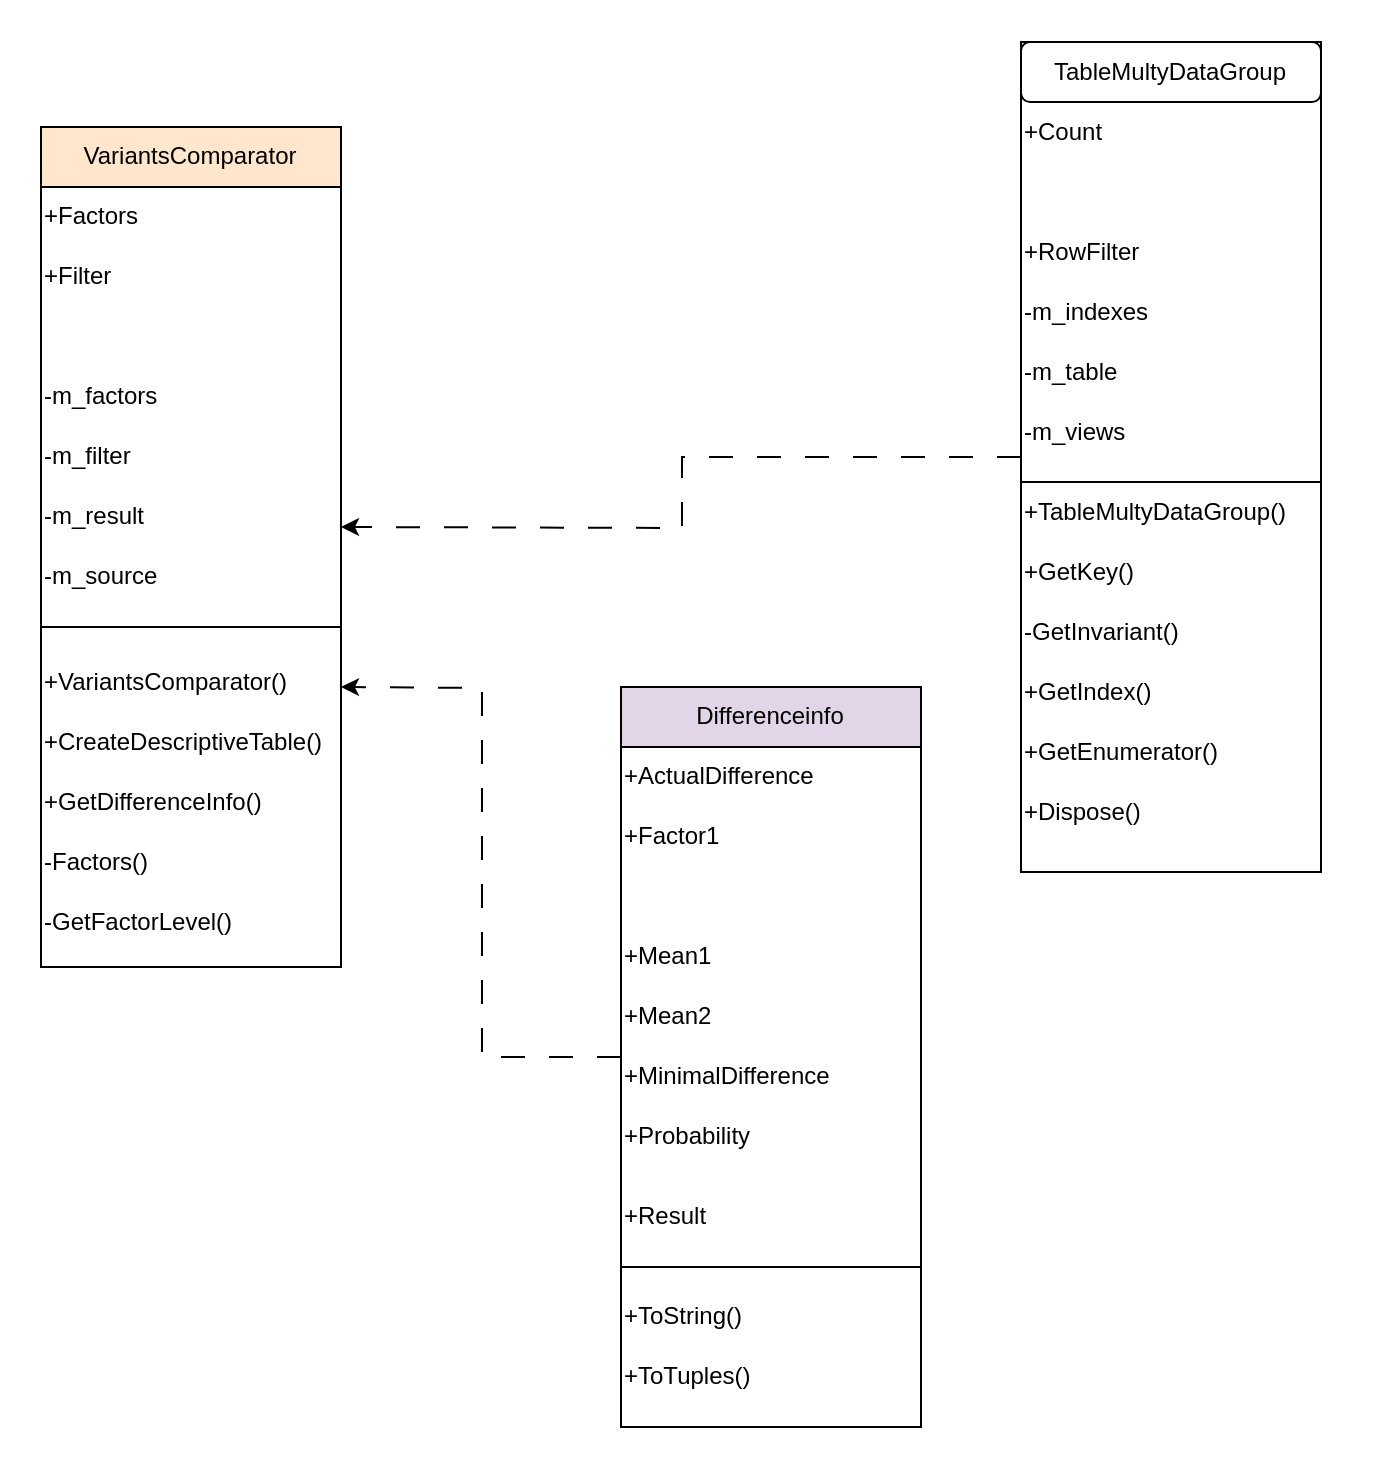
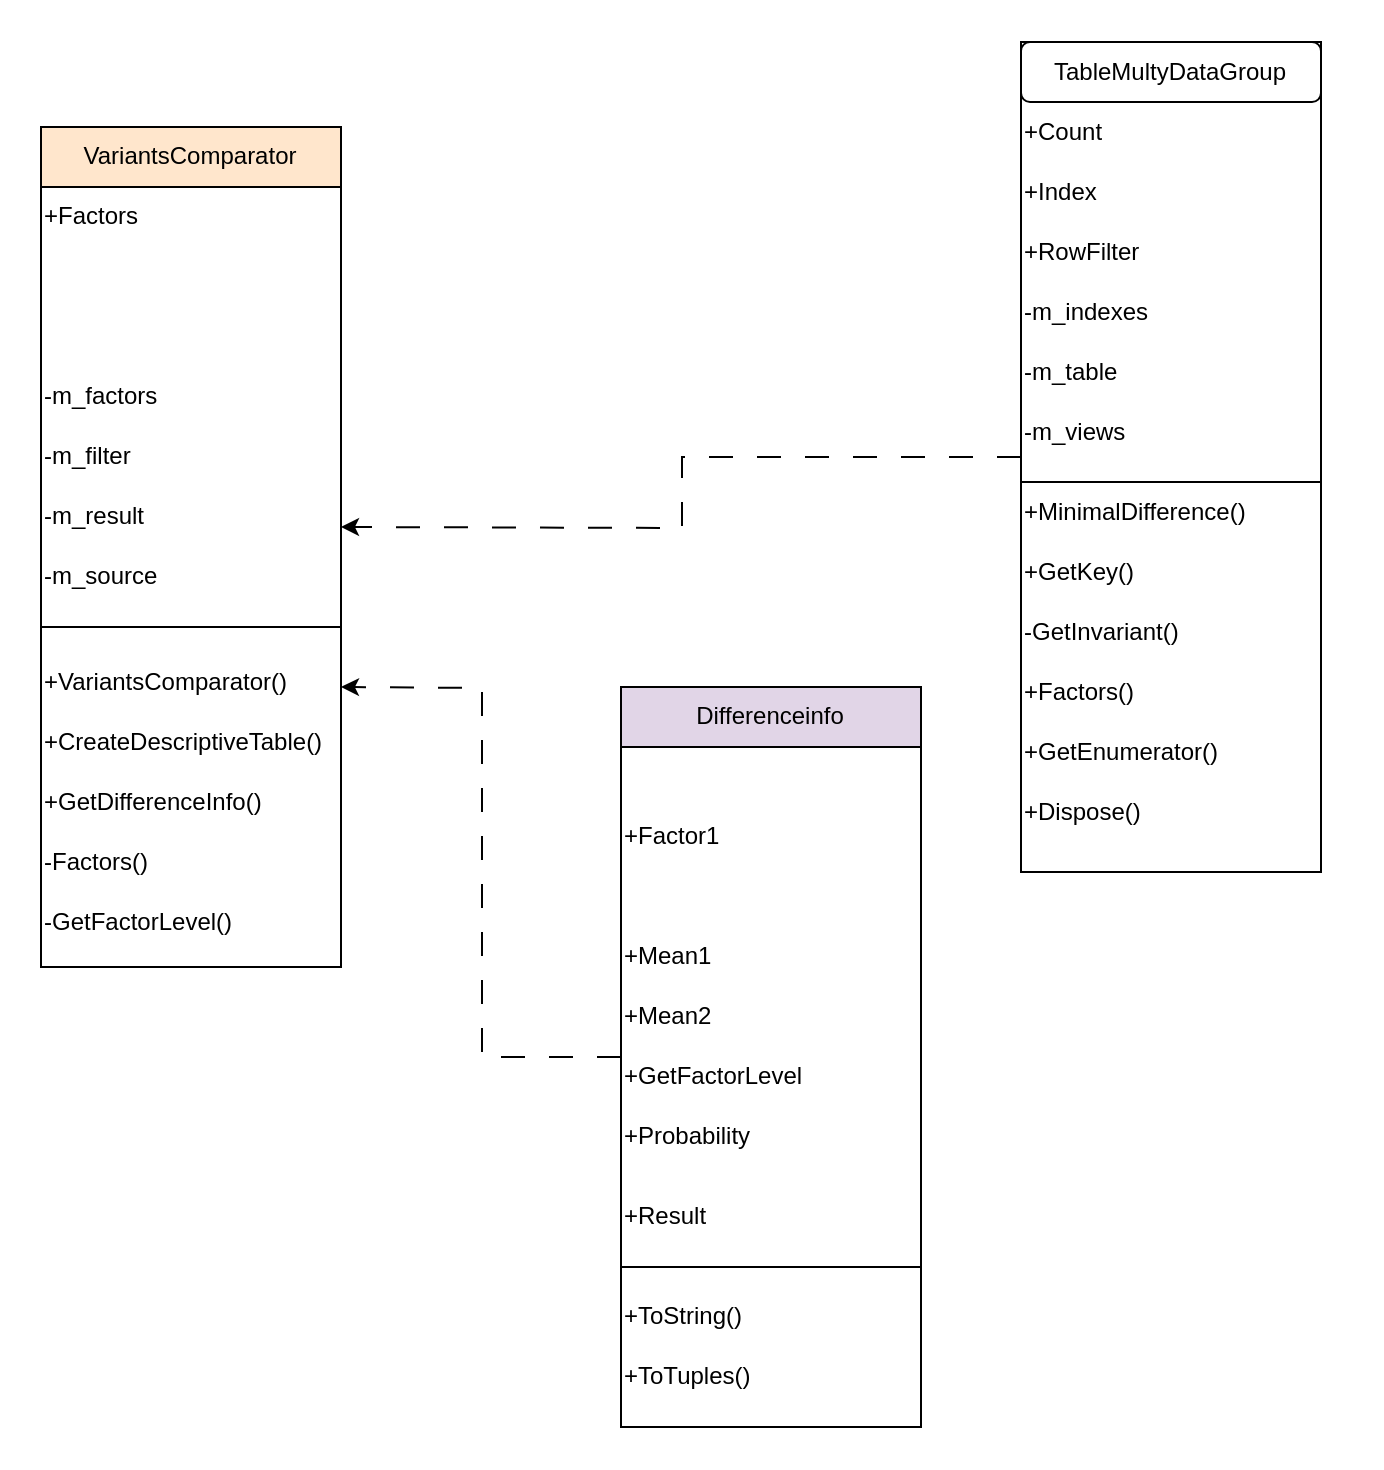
+ <mxCell id="19" value="+Index" style="text;html=1;strokeColor=none;fillColor=none;align=left;verticalAlign=middle;whiteSpace=wrap;rounded=0;" vertex="1" parent="1"><mxGeometry x="510" y="80.5" width="110" height="30" as="geometry" /></mxCell>
- <mxCell id="5" value="+Filter" style="text;html=1;strokeColor=none;fillColor=none;align=left;verticalAlign=middle;whiteSpace=wrap;rounded=0;" vertex="1" parent="1"><mxGeometry x="20" y="123" width="110" height="30" as="geometry" /></mxCell>
- <mxCell id="29" value="+TableMultyDataGroup()" style="text;html=1;strokeColor=none;fillColor=none;align=left;verticalAlign=middle;whiteSpace=wrap;rounded=0;" vertex="1" parent="1"><mxGeometry x="510" y="240.5" width="160" height="30" as="geometry" /></mxCell>
+ <mxCell id="29" value="+MinimalDifference()" style="text;html=1;strokeColor=none;fillColor=none;align=left;verticalAlign=middle;whiteSpace=wrap;rounded=0;" vertex="1" parent="1"><mxGeometry x="510" y="240.5" width="160" height="30" as="geometry" /></mxCell>
- <mxCell id="26" value="+GetIndex()" style="text;html=1;strokeColor=none;fillColor=none;align=left;verticalAlign=middle;whiteSpace=wrap;rounded=0;" vertex="1" parent="1"><mxGeometry x="510" y="330.5" width="160" height="30" as="geometry" /></mxCell>
+ <mxCell id="26" value="+Factors()" style="text;html=1;strokeColor=none;fillColor=none;align=left;verticalAlign=middle;whiteSpace=wrap;rounded=0;" vertex="1" parent="1"><mxGeometry x="510" y="330.5" width="160" height="30" as="geometry" /></mxCell>
- <mxCell id="34" value="+ActualDifference" style="text;html=1;strokeColor=none;fillColor=none;align=left;verticalAlign=middle;whiteSpace=wrap;rounded=0;" vertex="1" parent="1"><mxGeometry x="310" y="373" width="110" height="30" as="geometry" /></mxCell>
- <mxCell id="38" value="+MinimalDifference" style="text;html=1;strokeColor=none;fillColor=none;align=left;verticalAlign=middle;whiteSpace=wrap;rounded=0;" vertex="1" parent="1"><mxGeometry x="310" y="523" width="110" height="30" as="geometry" /></mxCell>
+ <mxCell id="38" value="+GetFactorLevel" style="text;html=1;strokeColor=none;fillColor=none;align=left;verticalAlign=middle;whiteSpace=wrap;rounded=0;" vertex="1" parent="1"><mxGeometry x="310" y="523" width="110" height="30" as="geometry" /></mxCell>
